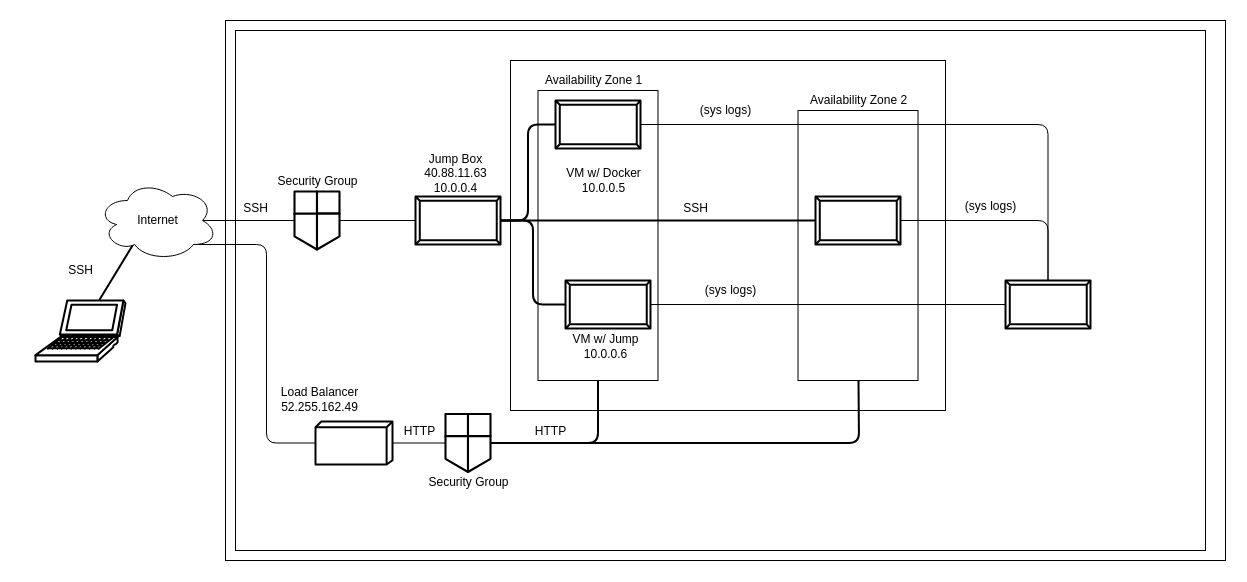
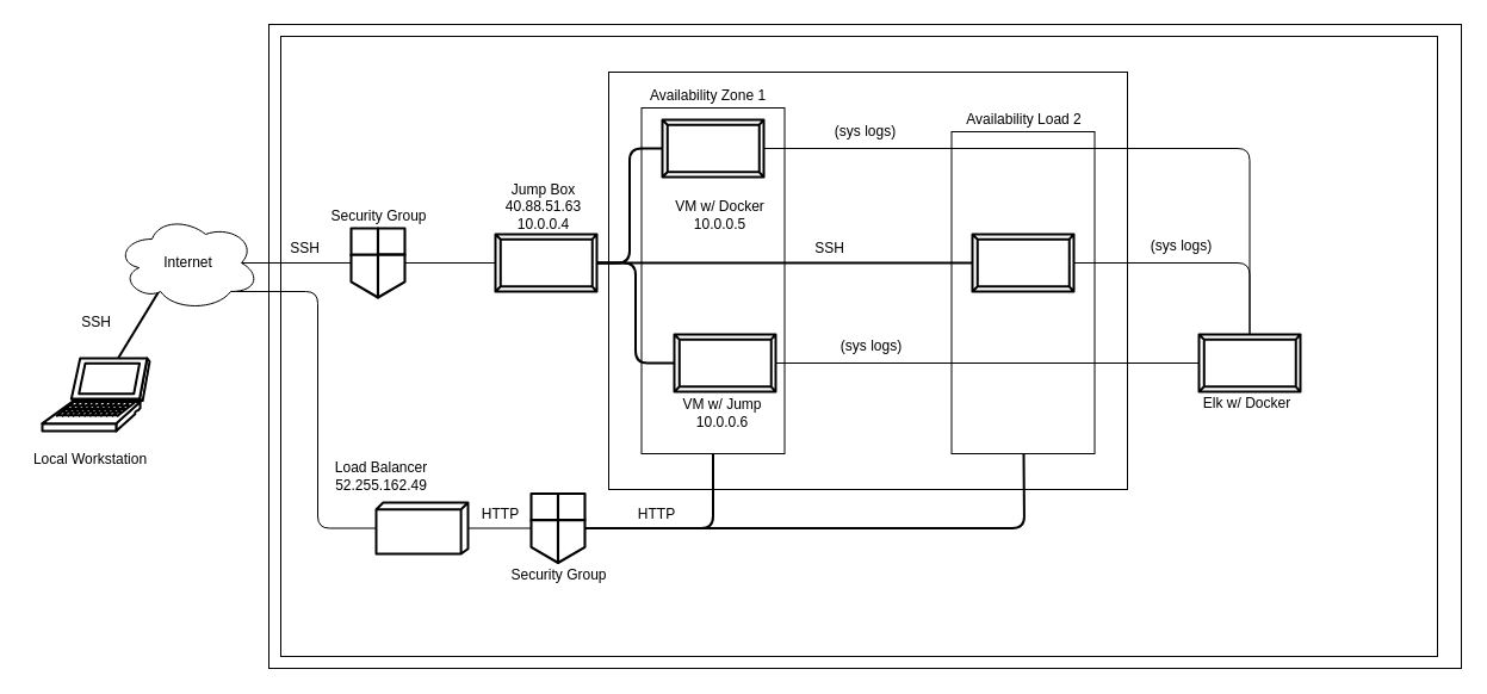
- <mxCell id="31" value="Availability Zone 2" style="text;html=1;align=center;verticalAlign=middle;resizable=0;points=[];autosize=1;" parent="1" vertex="1"><mxGeometry x="802.5" y="90" width="110" height="20" as="geometry" /></mxCell>
+ <mxCell id="31" value="Availability Load 2" style="text;html=1;align=center;verticalAlign=middle;resizable=0;points=[];autosize=1;" parent="1" vertex="1"><mxGeometry x="802.5" y="90" width="110" height="20" as="geometry" /></mxCell>
- <mxCell id="36" value="Jump Box&lt;br&gt;40.88.11.63&lt;br&gt;10.0.0.4" style="text;html=1;align=center;verticalAlign=middle;resizable=0;points=[];autosize=1;" parent="1" vertex="1"><mxGeometry x="415" y="148" width="80" height="50" as="geometry" /></mxCell>
+ <mxCell id="36" value="Jump Box&lt;br&gt;40.88.51.63&lt;br&gt;10.0.0.4" style="text;html=1;align=center;verticalAlign=middle;resizable=0;points=[];autosize=1;" parent="1" vertex="1"><mxGeometry x="415" y="148" width="80" height="50" as="geometry" /></mxCell>
+ <mxCell id="32" value="Elk w/ Docker" style="text;html=1;align=center;verticalAlign=middle;resizable=0;points=[];autosize=1;" parent="1" vertex="1"><mxGeometry x="1000" y="328" width="90" height="20" as="geometry" /></mxCell>
+ <mxCell id="39" value="Local Workstation" style="text;html=1;align=center;verticalAlign=middle;resizable=0;points=[];autosize=1;" parent="1" vertex="1"><mxGeometry x="20" y="375" width="110" height="20" as="geometry" /></mxCell>
